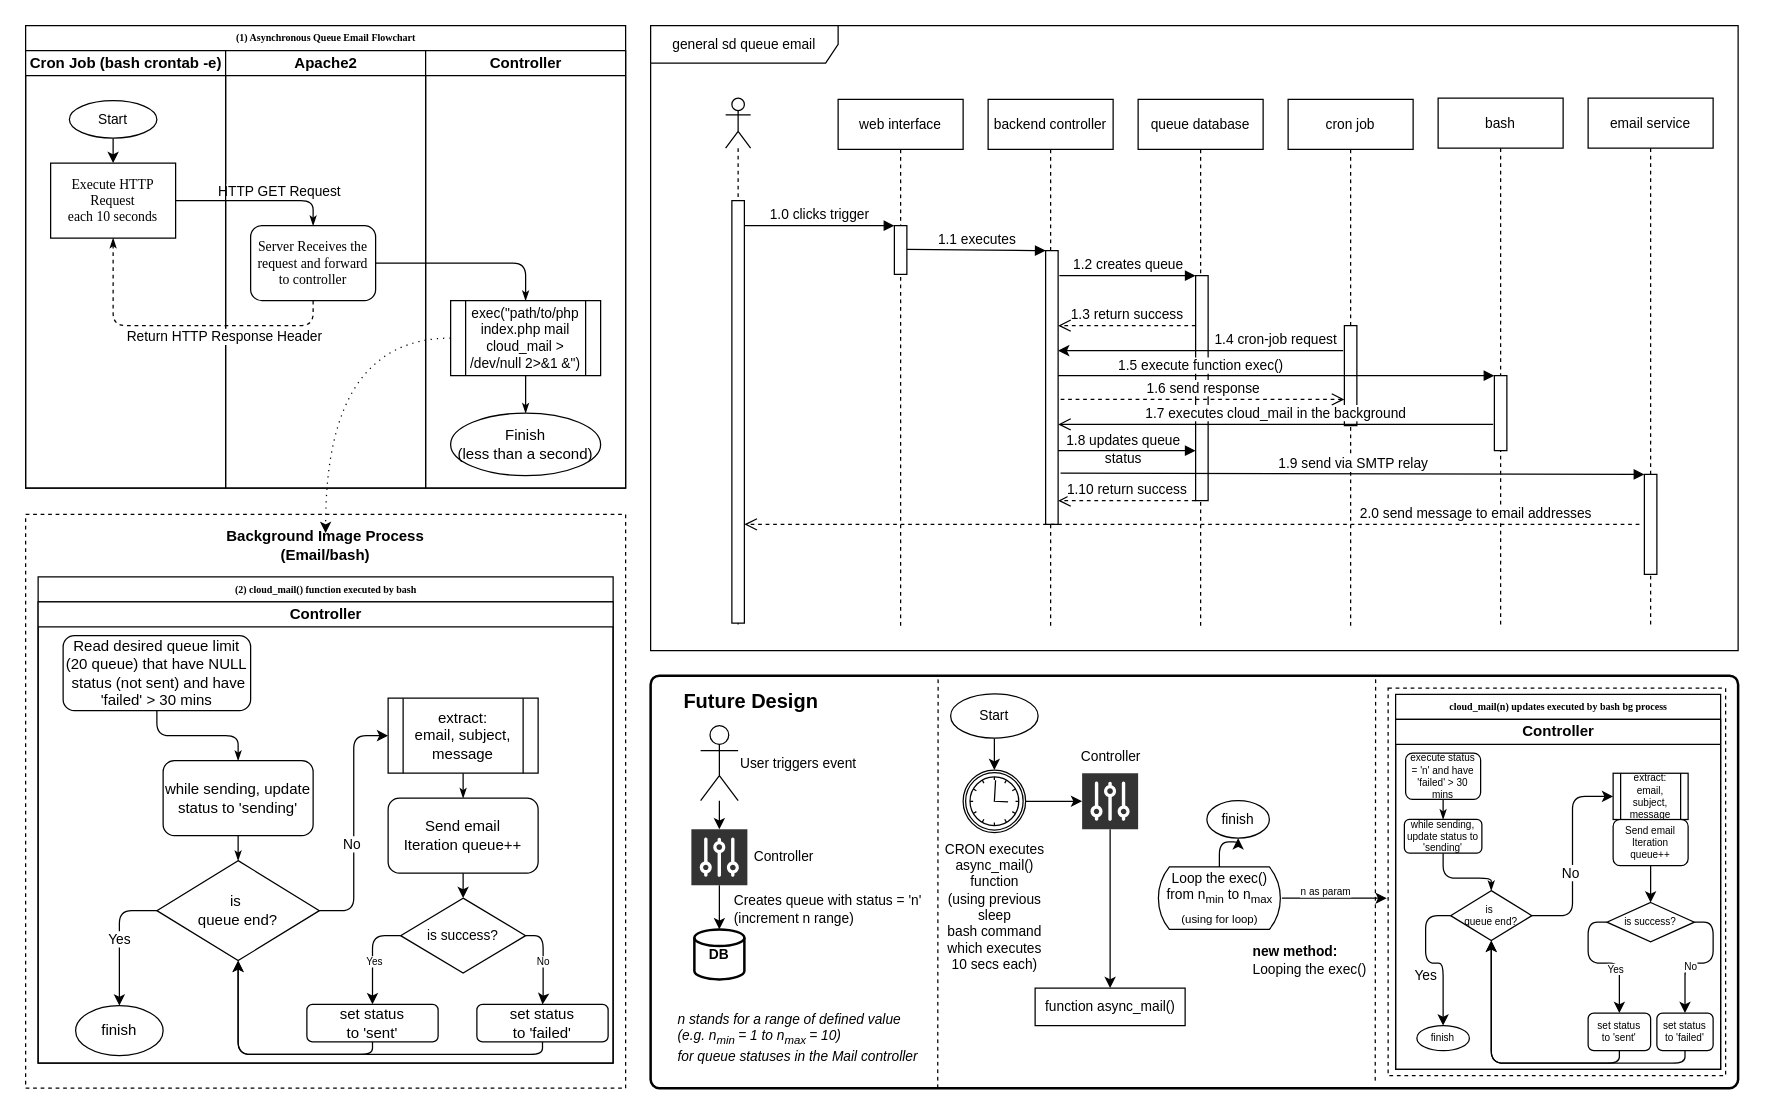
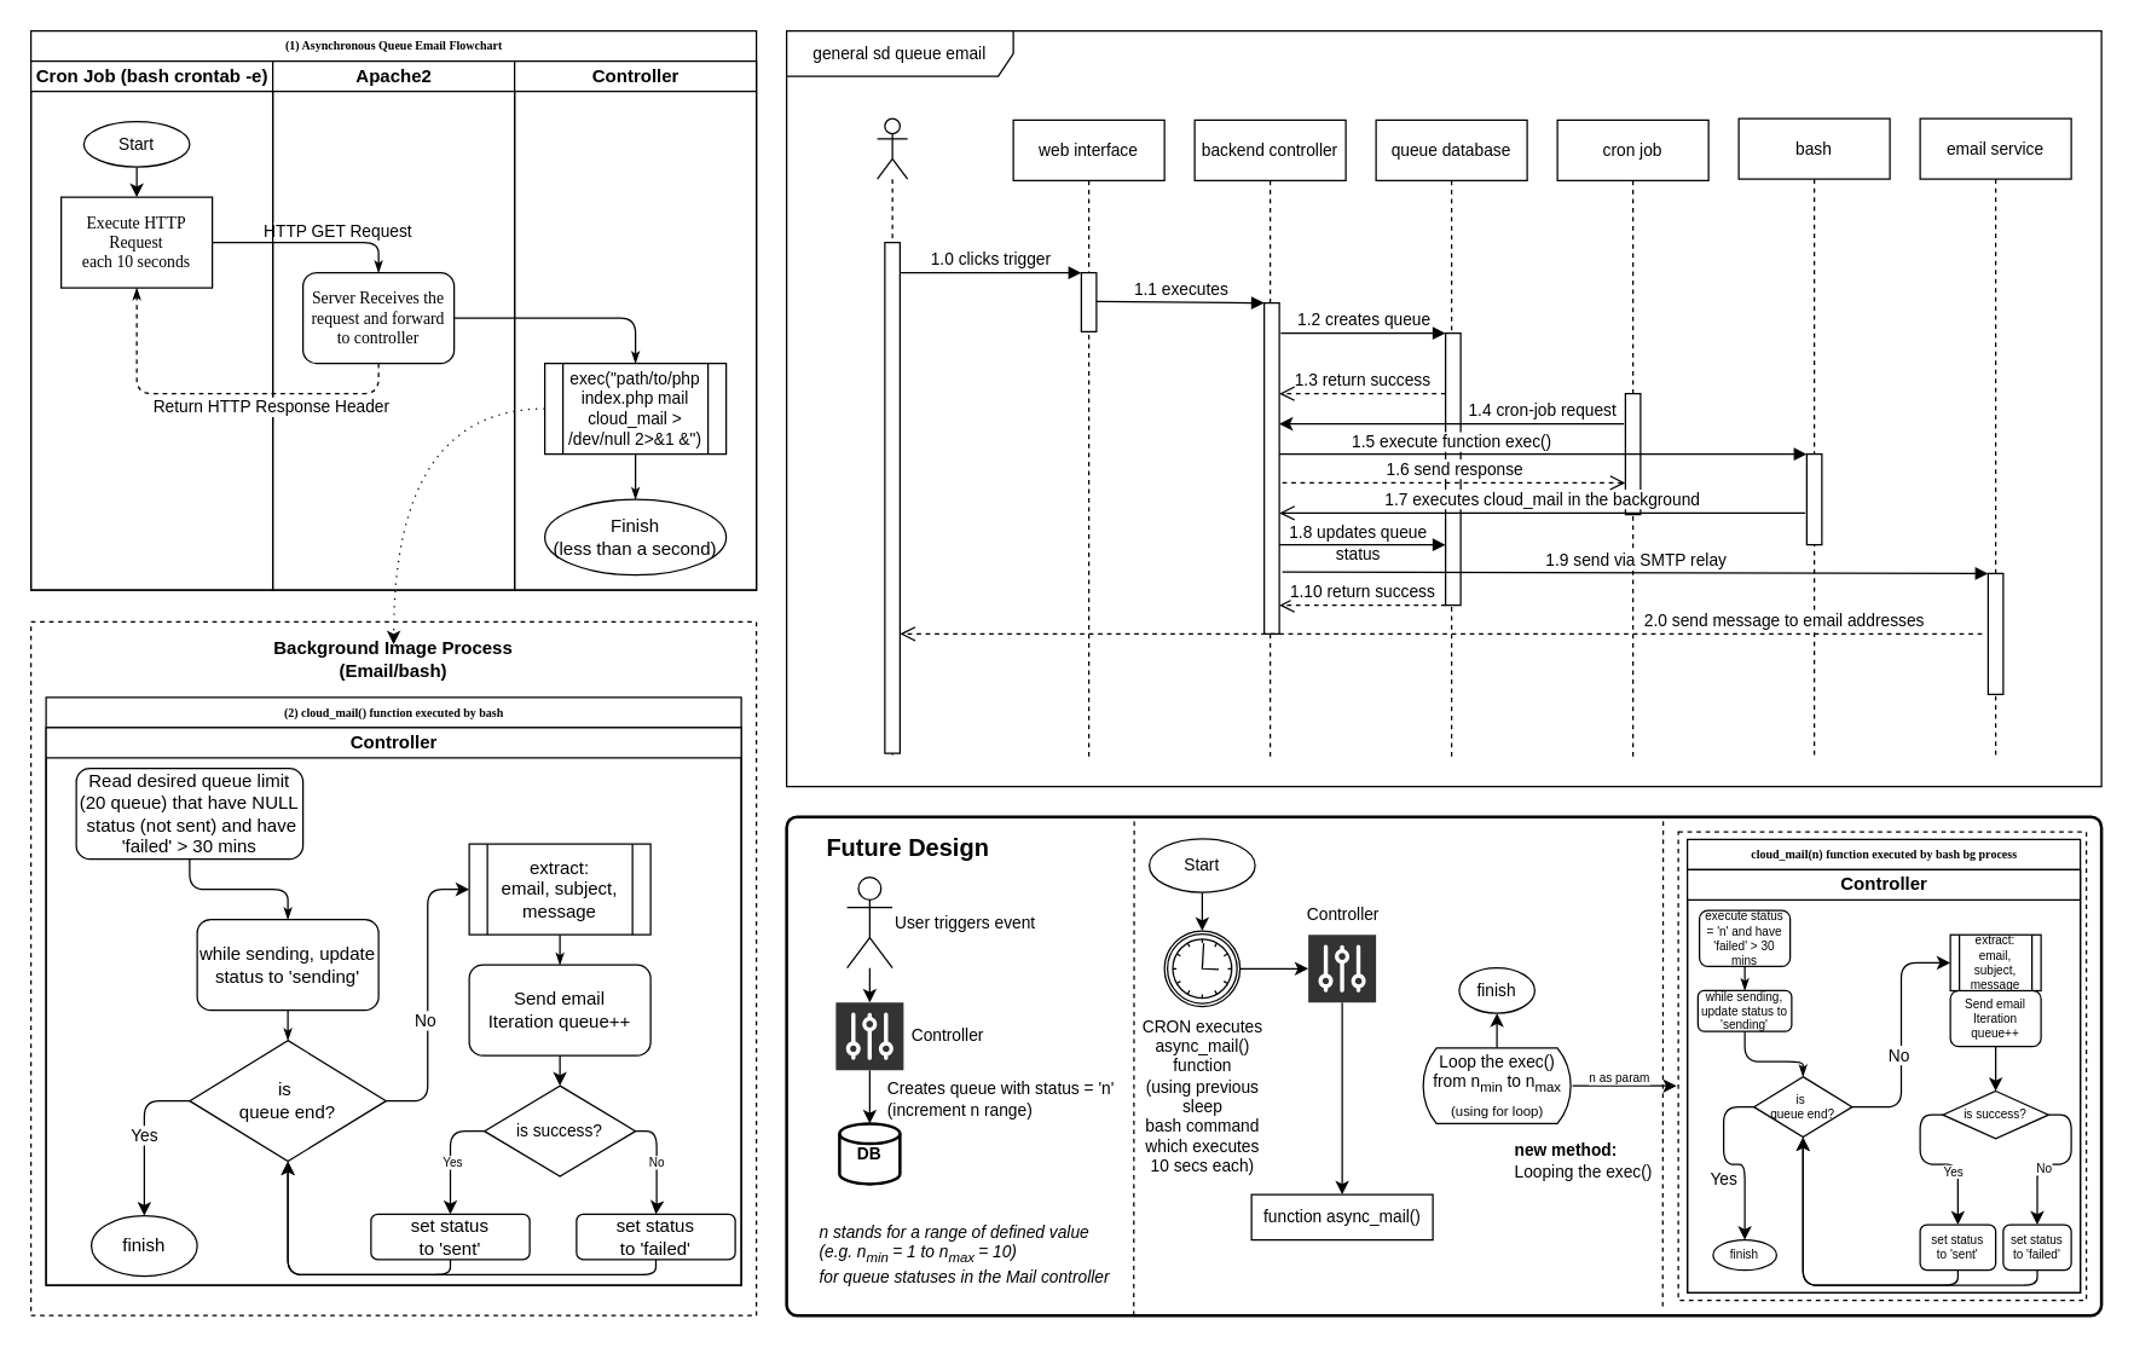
- <mxCell id="99" value="cloud_mail(n) updates executed by bash bg process" style="swimlane;html=1;childLayout=stackLayout;startSize=20;rounded=0;shadow=0;labelBackgroundColor=none;strokeWidth=1;fontFamily=Verdana;fontSize=8;align=center;" vertex="1" parent="1"><mxGeometry x="1116" y="555" width="260" height="300" as="geometry" /></mxCell>
+ <mxCell id="99" value="cloud_mail(n) function executed by bash bg process" style="swimlane;html=1;childLayout=stackLayout;startSize=20;rounded=0;shadow=0;labelBackgroundColor=none;strokeWidth=1;fontFamily=Verdana;fontSize=8;align=center;" vertex="1" parent="1"><mxGeometry x="1116" y="555" width="260" height="300" as="geometry" /></mxCell>
- <mxCell id="94" value="Loop the exec()&lt;br&gt;from n&lt;sub&gt;min&lt;/sub&gt; to n&lt;sub&gt;max&lt;br&gt;(using for loop)&lt;br&gt;&lt;/sub&gt;" style="html=1;dashed=0;whitespace=wrap;shape=mxgraph.dfd.loop;rounded=0;shadow=0;sketch=0;strokeColor=#000000;strokeWidth=1;fillColor=none;fontSize=11;align=center;" vertex="1" parent="1"><mxGeometry x="925" y="693" width="100" height="50" as="geometry" /></mxCell>
+ <mxCell id="94" value="Loop the exec()&lt;br&gt;from n&lt;sub&gt;min&lt;/sub&gt; to n&lt;sub&gt;max&lt;br&gt;(using for loop)&lt;br&gt;&lt;/sub&gt;" style="html=1;dashed=0;whitespace=wrap;shape=mxgraph.dfd.loop;rounded=0;shadow=0;sketch=0;strokeColor=#000000;strokeWidth=1;fillColor=none;fontSize=11;align=center;" vertex="1" parent="1"><mxGeometry x="940" y="693" width="100" height="50" as="geometry" /></mxCell>
